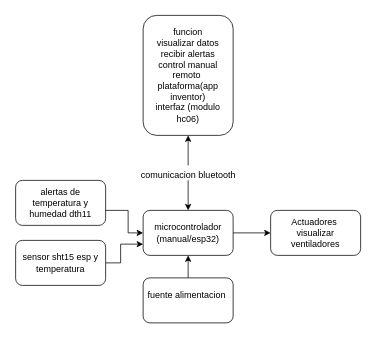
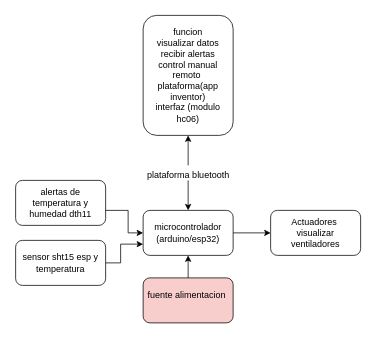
- <mxCell id="7" value="comunicacion&amp;nbsp;bluetooth" style="text;html=1;align=center;verticalAlign=middle;resizable=0;points=[];autosize=1;strokeColor=none;fillColor=none;" vertex="1" parent="1"><mxGeometry x="175" y="218" width="150" height="30" as="geometry" /></mxCell>
+ <mxCell id="7" value="plataforma&amp;nbsp;bluetooth" style="text;html=1;align=center;verticalAlign=middle;resizable=0;points=[];autosize=1;strokeColor=none;fillColor=none;" vertex="1" parent="1"><mxGeometry x="175" y="218" width="150" height="30" as="geometry" /></mxCell>
- <mxCell id="2" value="microcontrolador (manual/esp32)" style="rounded=1;whiteSpace=wrap;html=1;" vertex="1" parent="1"><mxGeometry x="190" y="280" width="120" height="60" as="geometry" /></mxCell>
+ <mxCell id="2" value="microcontrolador (arduino/esp32)" style="rounded=1;whiteSpace=wrap;html=1;" vertex="1" parent="1"><mxGeometry x="190" y="280" width="120" height="60" as="geometry" /></mxCell>
- <mxCell id="3" value="fuente alimentacion&amp;nbsp;&lt;div&gt;&lt;br&gt;&lt;/div&gt;" style="rounded=1;whiteSpace=wrap;html=1;" vertex="1" parent="1"><mxGeometry x="190" y="370" width="120" height="60" as="geometry" /></mxCell>
+ <mxCell id="3" value="fuente alimentacion&amp;nbsp;&lt;div&gt;&lt;br&gt;&lt;/div&gt;" style="rounded=1;whiteSpace=wrap;html=1;fillColor=#f8cecc;" vertex="1" parent="1"><mxGeometry x="190" y="370" width="120" height="60" as="geometry" /></mxCell>
